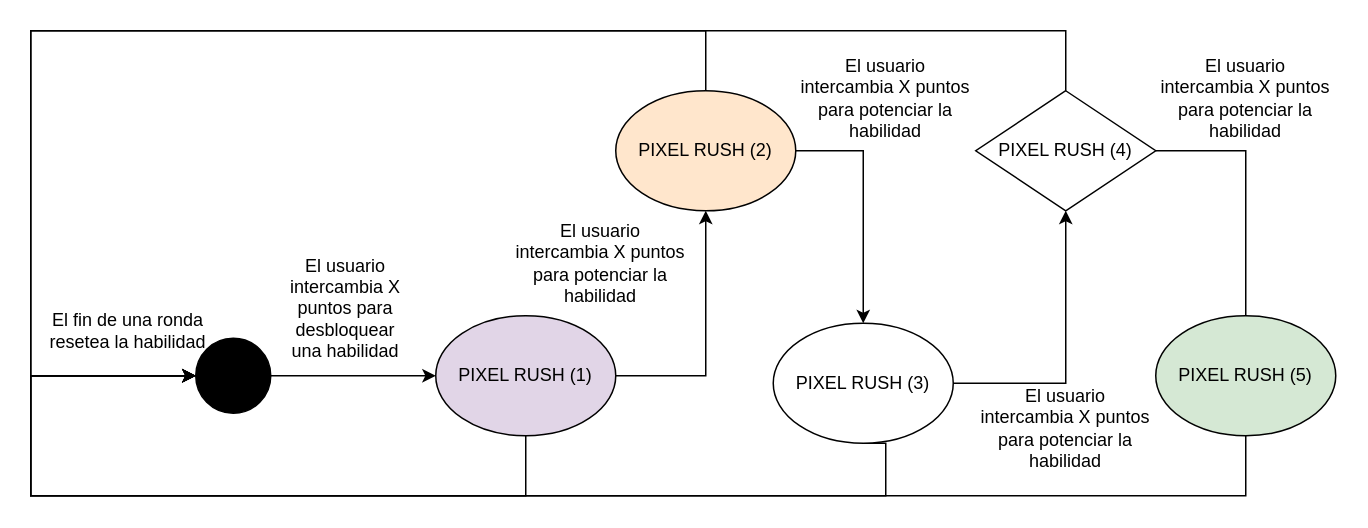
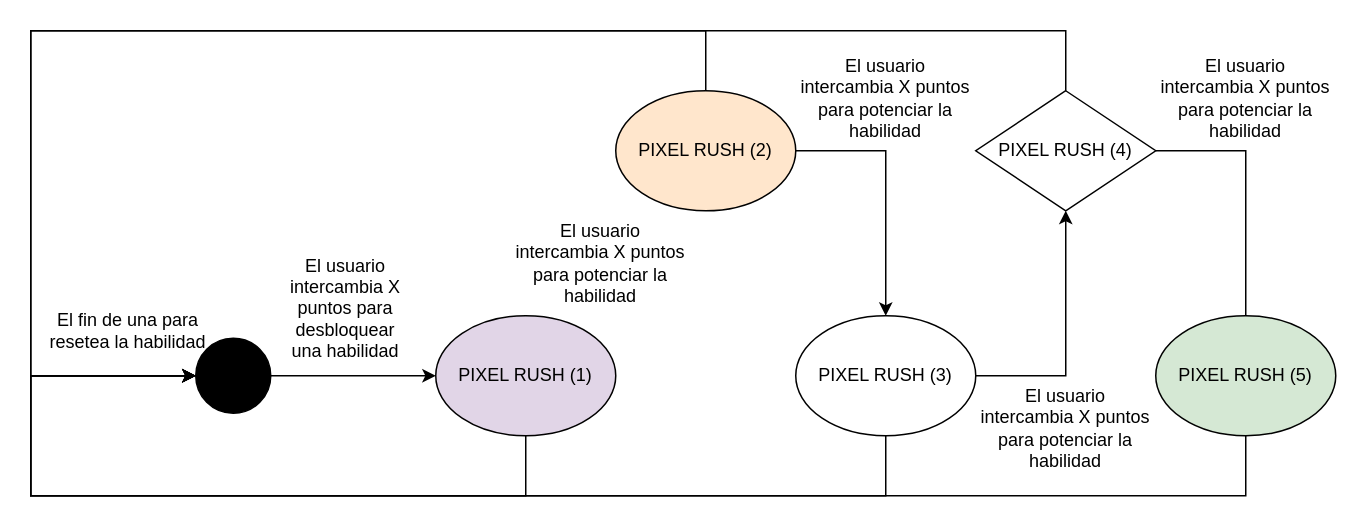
- <mxCell id="23" value="El fin de una ronda resetea la habilidad" style="text;html=1;strokeColor=none;fillColor=none;align=center;verticalAlign=middle;whiteSpace=wrap;rounded=0;" vertex="1" parent="1"><mxGeometry x="30" y="210" width="110" height="20" as="geometry" /></mxCell>
+ <mxCell id="23" value="El fin de una para resetea la habilidad" style="text;html=1;strokeColor=none;fillColor=none;align=center;verticalAlign=middle;whiteSpace=wrap;rounded=0;" vertex="1" parent="1"><mxGeometry x="30" y="210" width="110" height="20" as="geometry" /></mxCell>
- <mxCell id="15" style="edgeStyle=orthogonalEdgeStyle;rounded=0;orthogonalLoop=1;jettySize=auto;html=1;exitX=1;exitY=0.5;exitDx=0;exitDy=0;entryX=0.5;entryY=1;entryDx=0;entryDy=0;" edge="1" parent="1" source="17" target="14"><mxGeometry relative="1" as="geometry" /></mxCell>
- <mxCell id="11" value="PIXEL RUSH (3)" style="ellipse;whiteSpace=wrap;html=1;fillColor=#FFFFFF;" vertex="1" parent="1"><mxGeometry x="515" y="215" width="120" height="80" as="geometry" /></mxCell>
+ <mxCell id="11" value="PIXEL RUSH (3)" style="ellipse;whiteSpace=wrap;html=1;fillColor=#FFFFFF;" vertex="1" parent="1"><mxGeometry x="530" y="210" width="120" height="80" as="geometry" /></mxCell>
